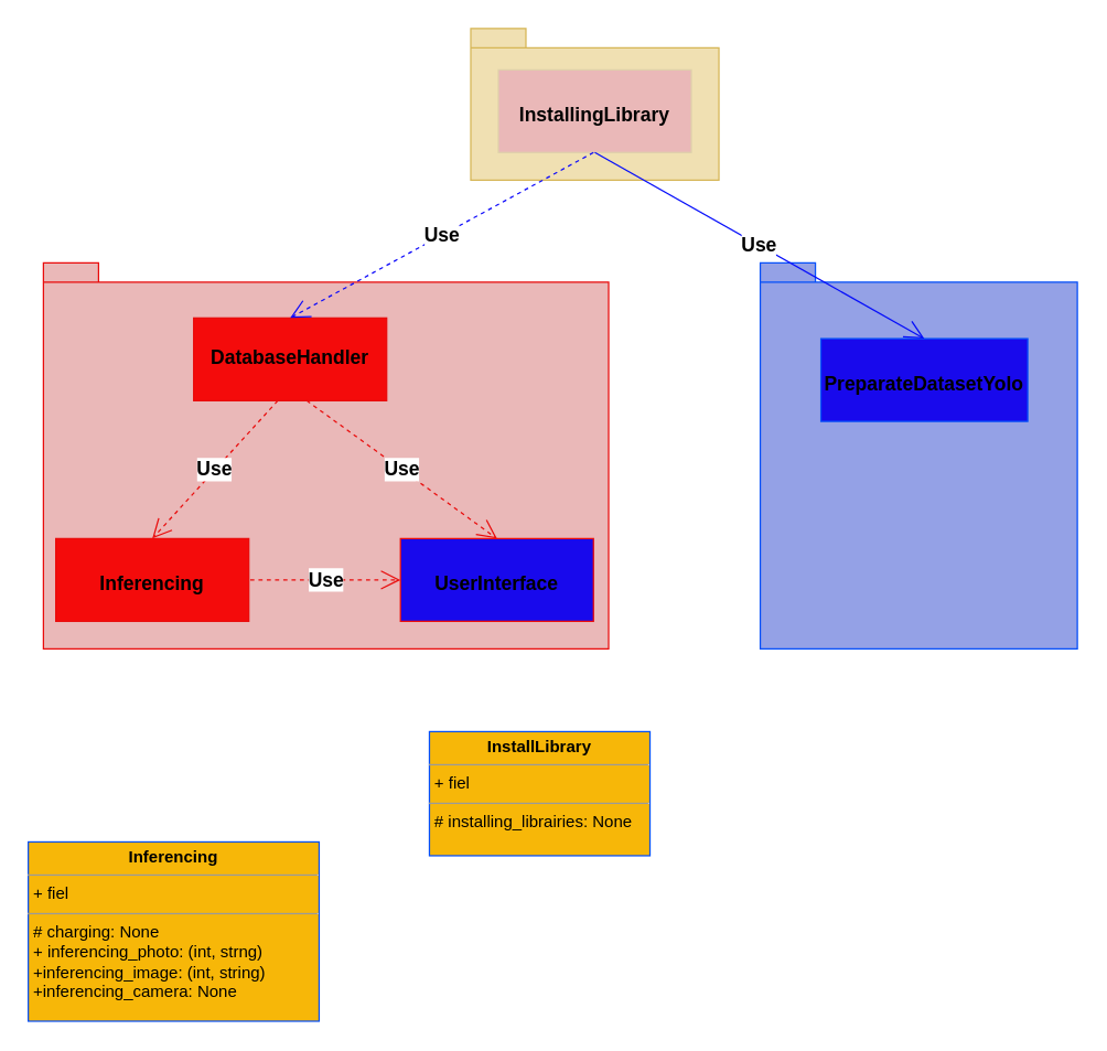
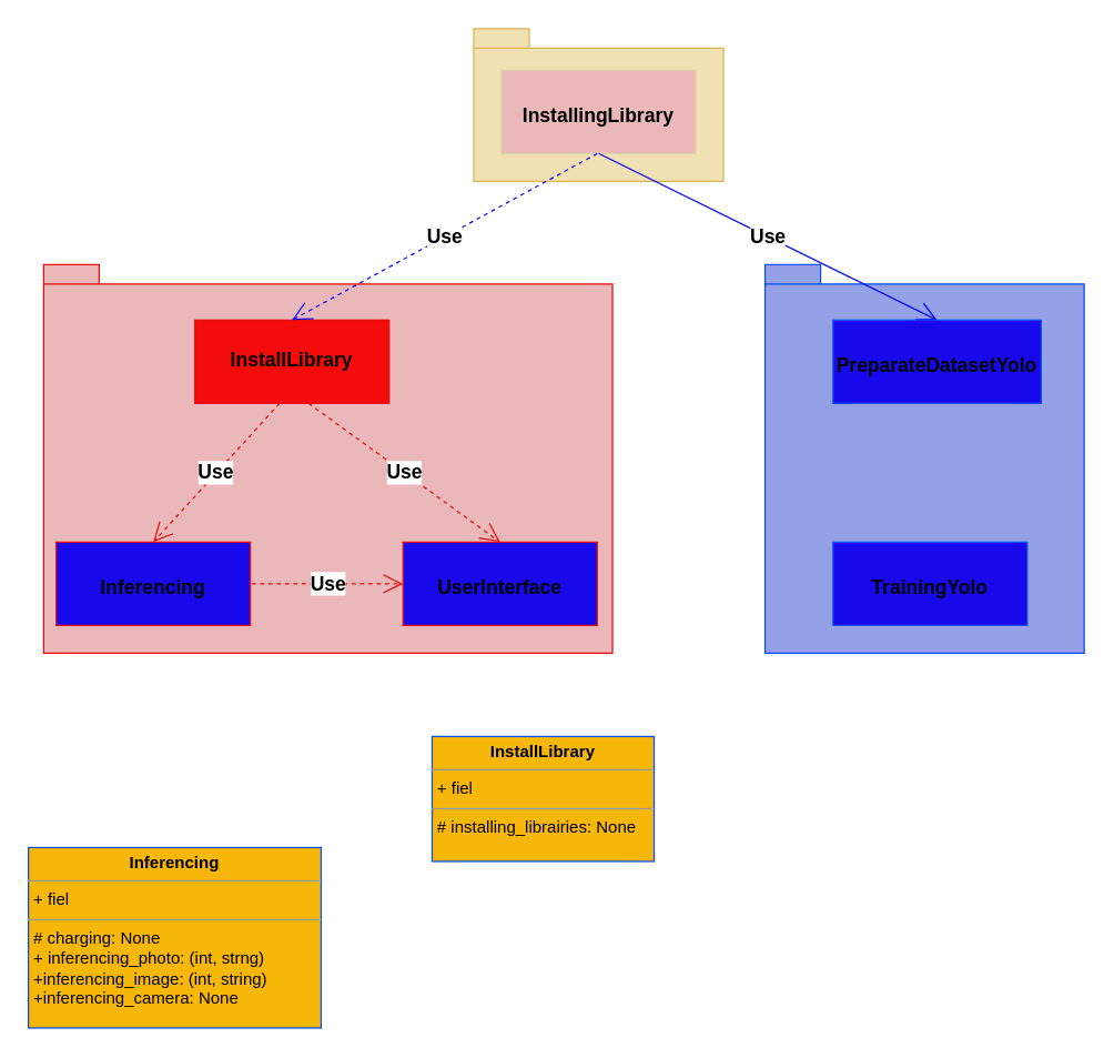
- <mxCell id="5" value="&lt;p style=&quot;margin: 4px 0px 0px; text-align: center; font-size: 14px;&quot;&gt;&lt;br style=&quot;font-size: 14px;&quot;&gt;&lt;span style=&quot;font-size: 14px;&quot;&gt;DatabaseHandler&lt;/span&gt;&lt;/p&gt;" style="verticalAlign=top;align=left;overflow=fill;fontSize=14;fontFamily=Helvetica;html=1;strokeColor=#e90c0c;fillColor=#f40b0b;fontStyle=1" vertex="1" parent="1"><mxGeometry x="140" y="230" width="140" height="60" as="geometry" /></mxCell>
+ <mxCell id="5" value="&lt;p style=&quot;margin: 4px 0px 0px; text-align: center; font-size: 14px;&quot;&gt;&lt;br style=&quot;font-size: 14px;&quot;&gt;&lt;span style=&quot;font-size: 14px;&quot;&gt;InstallLibrary&lt;/span&gt;&lt;/p&gt;" style="verticalAlign=top;align=left;overflow=fill;fontSize=14;fontFamily=Helvetica;html=1;strokeColor=#e90c0c;fillColor=#f40b0b;fontStyle=1" vertex="1" parent="1"><mxGeometry x="140" y="230" width="140" height="60" as="geometry" /></mxCell>
- <mxCell id="6" value="&lt;p style=&quot;margin: 4px 0px 0px; font-size: 14px;&quot;&gt;&lt;br style=&quot;font-size: 14px;&quot;&gt;&lt;/p&gt;&lt;p style=&quot;margin: 4px 0px 0px; font-size: 14px;&quot;&gt;PreparateDatasetYolo&lt;/p&gt;" style="verticalAlign=top;align=center;overflow=fill;fontSize=14;fontFamily=Helvetica;html=1;fontStyle=1;strokeColor=#054ffa;fillColor=#1809ec;" vertex="1" parent="1"><mxGeometry x="595" y="245" width="150" height="60" as="geometry" /></mxCell>
+ <mxCell id="6" value="&lt;p style=&quot;margin: 4px 0px 0px; font-size: 14px;&quot;&gt;&lt;br style=&quot;font-size: 14px;&quot;&gt;&lt;/p&gt;&lt;p style=&quot;margin: 4px 0px 0px; font-size: 14px;&quot;&gt;PreparateDatasetYolo&lt;/p&gt;" style="verticalAlign=top;align=center;overflow=fill;fontSize=14;fontFamily=Helvetica;html=1;fontStyle=1;strokeColor=#054ffa;fillColor=#1809ec;" vertex="1" parent="1"><mxGeometry x="600" y="230" width="150" height="60" as="geometry" /></mxCell>
- <mxCell id="9" value="&lt;p style=&quot;margin: 4px 0px 0px; font-size: 14px;&quot;&gt;&lt;br style=&quot;font-size: 14px;&quot;&gt;&lt;/p&gt;&lt;p style=&quot;margin: 4px 0px 0px; font-size: 14px;&quot;&gt;Inferencing&lt;/p&gt;" style="verticalAlign=top;align=center;overflow=fill;fontSize=14;fontFamily=Helvetica;html=1;fontStyle=1;strokeColor=#e90c0c;fillColor=#f40b0b;" vertex="1" parent="1"><mxGeometry x="40" y="390" width="140" height="60" as="geometry" /></mxCell>
+ <mxCell id="9" value="&lt;p style=&quot;margin: 4px 0px 0px; font-size: 14px;&quot;&gt;&lt;br style=&quot;font-size: 14px;&quot;&gt;&lt;/p&gt;&lt;p style=&quot;margin: 4px 0px 0px; font-size: 14px;&quot;&gt;Inferencing&lt;/p&gt;" style="verticalAlign=top;align=center;overflow=fill;fontSize=14;fontFamily=Helvetica;html=1;fontStyle=1;strokeColor=#e90c0c;fillColor=#1809ec;" vertex="1" parent="1"><mxGeometry x="40" y="390" width="140" height="60" as="geometry" /></mxCell>
+ <mxCell id="7" value="&lt;p style=&quot;margin: 4px 0px 0px; font-size: 14px;&quot;&gt;&lt;br style=&quot;font-size: 14px;&quot;&gt;&lt;/p&gt;&lt;p style=&quot;margin: 4px 0px 0px; font-size: 14px;&quot;&gt;TrainingYolo&lt;/p&gt;" style="verticalAlign=top;align=center;overflow=fill;fontSize=14;fontFamily=Helvetica;html=1;fontStyle=1;strokeColor=#054ffa;fillColor=#1809ec;" vertex="1" parent="1"><mxGeometry x="600" y="390" width="140" height="60" as="geometry" /></mxCell>
